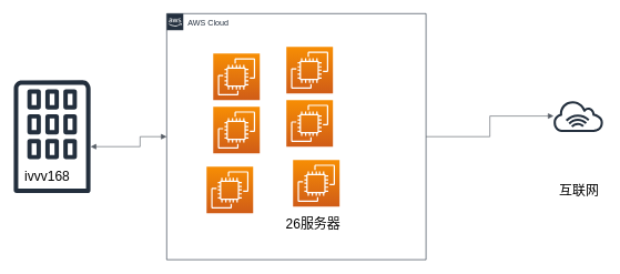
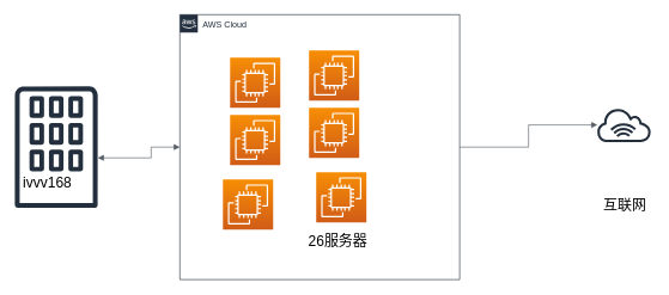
- <mxCell id="12" value="&lt;font style=&quot;vertical-align: inherit ; font-size: 20px&quot;&gt;&lt;font style=&quot;vertical-align: inherit ; font-size: 20px&quot;&gt;&lt;font style=&quot;vertical-align: inherit ; font-size: 20px&quot;&gt;&lt;font style=&quot;vertical-align: inherit ; font-size: 20px&quot;&gt;ivvv168&lt;/font&gt;&lt;/font&gt;&lt;/font&gt;&lt;/font&gt;" style="text;html=1;resizable=0;autosize=1;align=center;verticalAlign=middle;points=[];fillColor=none;strokeColor=none;rounded=0;" vertex="1" parent="1"><mxGeometry x="30" y="254" width="80" height="20" as="geometry" /></mxCell>
+ <mxCell id="12" value="&lt;font style=&quot;vertical-align: inherit ; font-size: 20px&quot;&gt;&lt;font style=&quot;vertical-align: inherit ; font-size: 20px&quot;&gt;&lt;font style=&quot;vertical-align: inherit ; font-size: 20px&quot;&gt;&lt;font style=&quot;vertical-align: inherit ; font-size: 20px&quot;&gt;ivvv168&lt;/font&gt;&lt;/font&gt;&lt;/font&gt;&lt;/font&gt;" style="text;html=1;resizable=0;autosize=1;align=center;verticalAlign=middle;points=[];fillColor=none;strokeColor=none;rounded=0;" vertex="1" parent="1"><mxGeometry x="25" y="244" width="80" height="20" as="geometry" /></mxCell>
